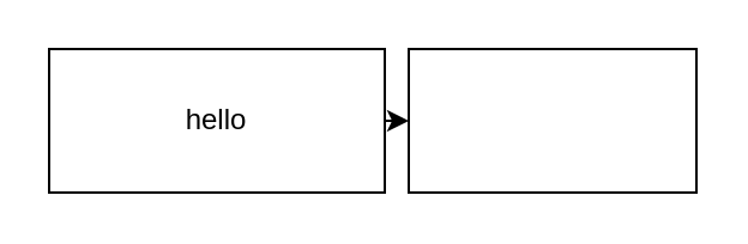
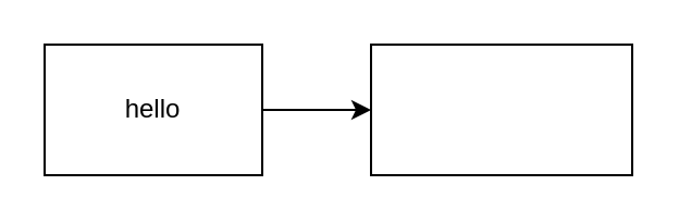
- <mxCell id="3" value="hello" style="rounded=0;whiteSpace=wrap;html=1;" vertex="1" parent="1"><mxGeometry x="20" y="20" width="140" height="60" as="geometry" /></mxCell>
+ <mxCell id="3" value="hello" style="rounded=0;whiteSpace=wrap;html=1;" vertex="1" parent="1"><mxGeometry x="20" y="20" width="100" height="60" as="geometry" /></mxCell>
